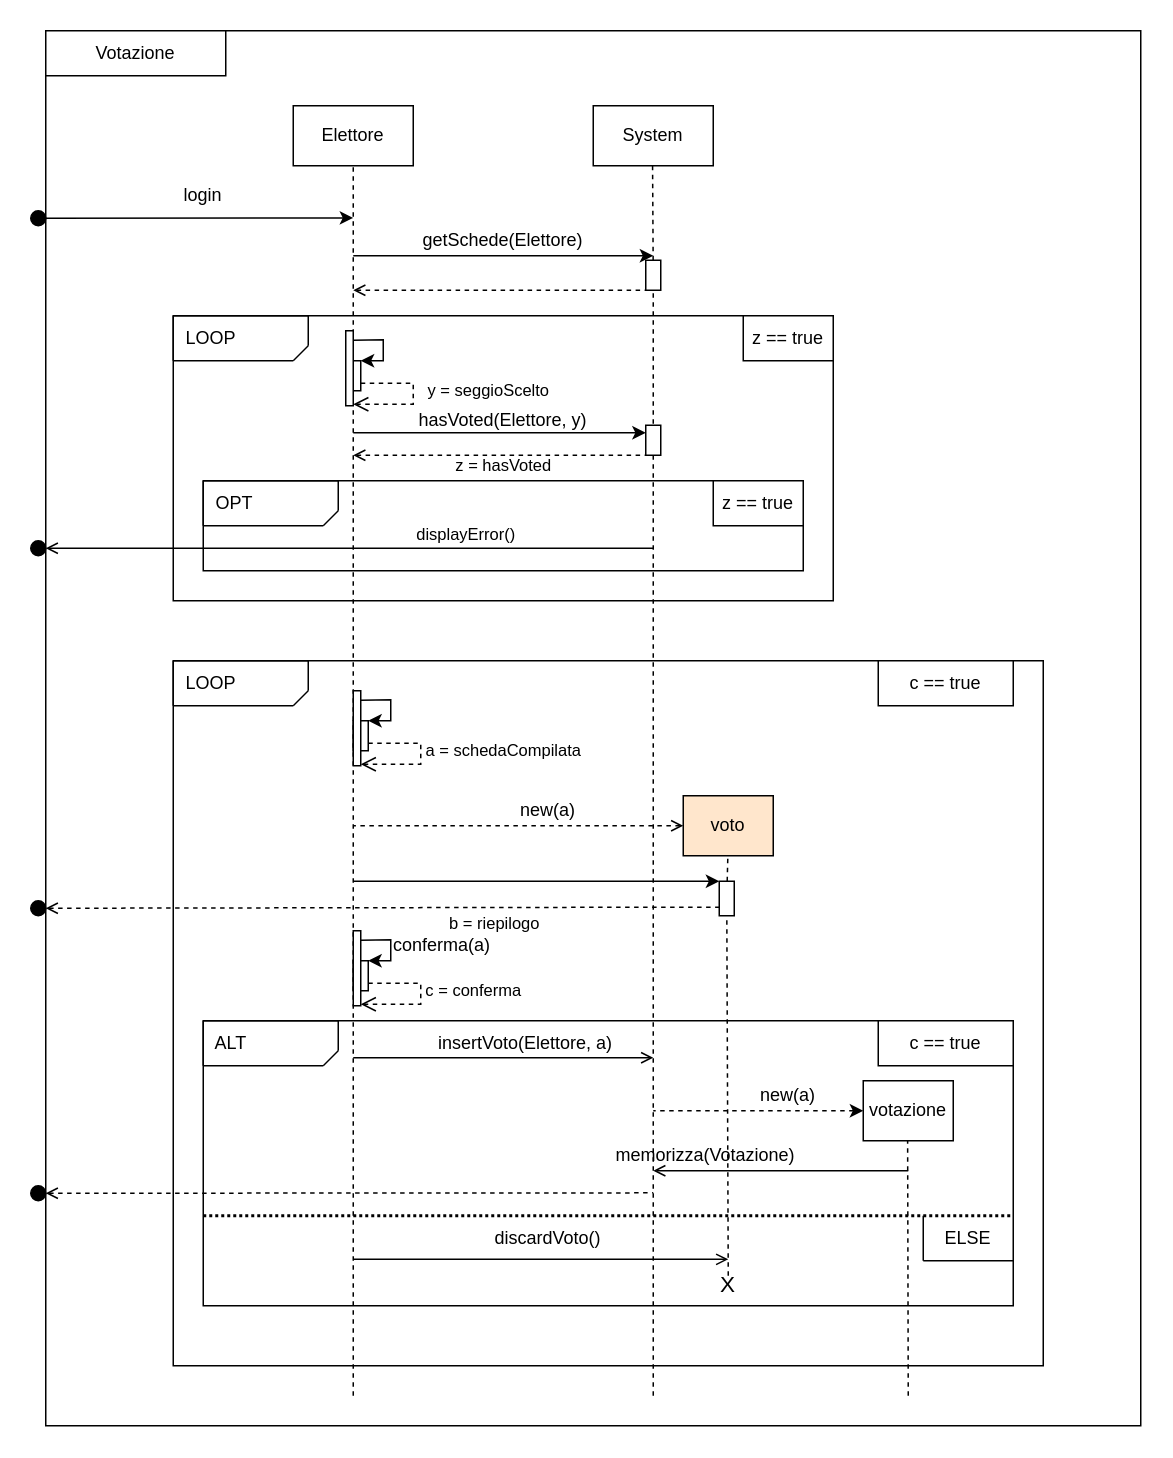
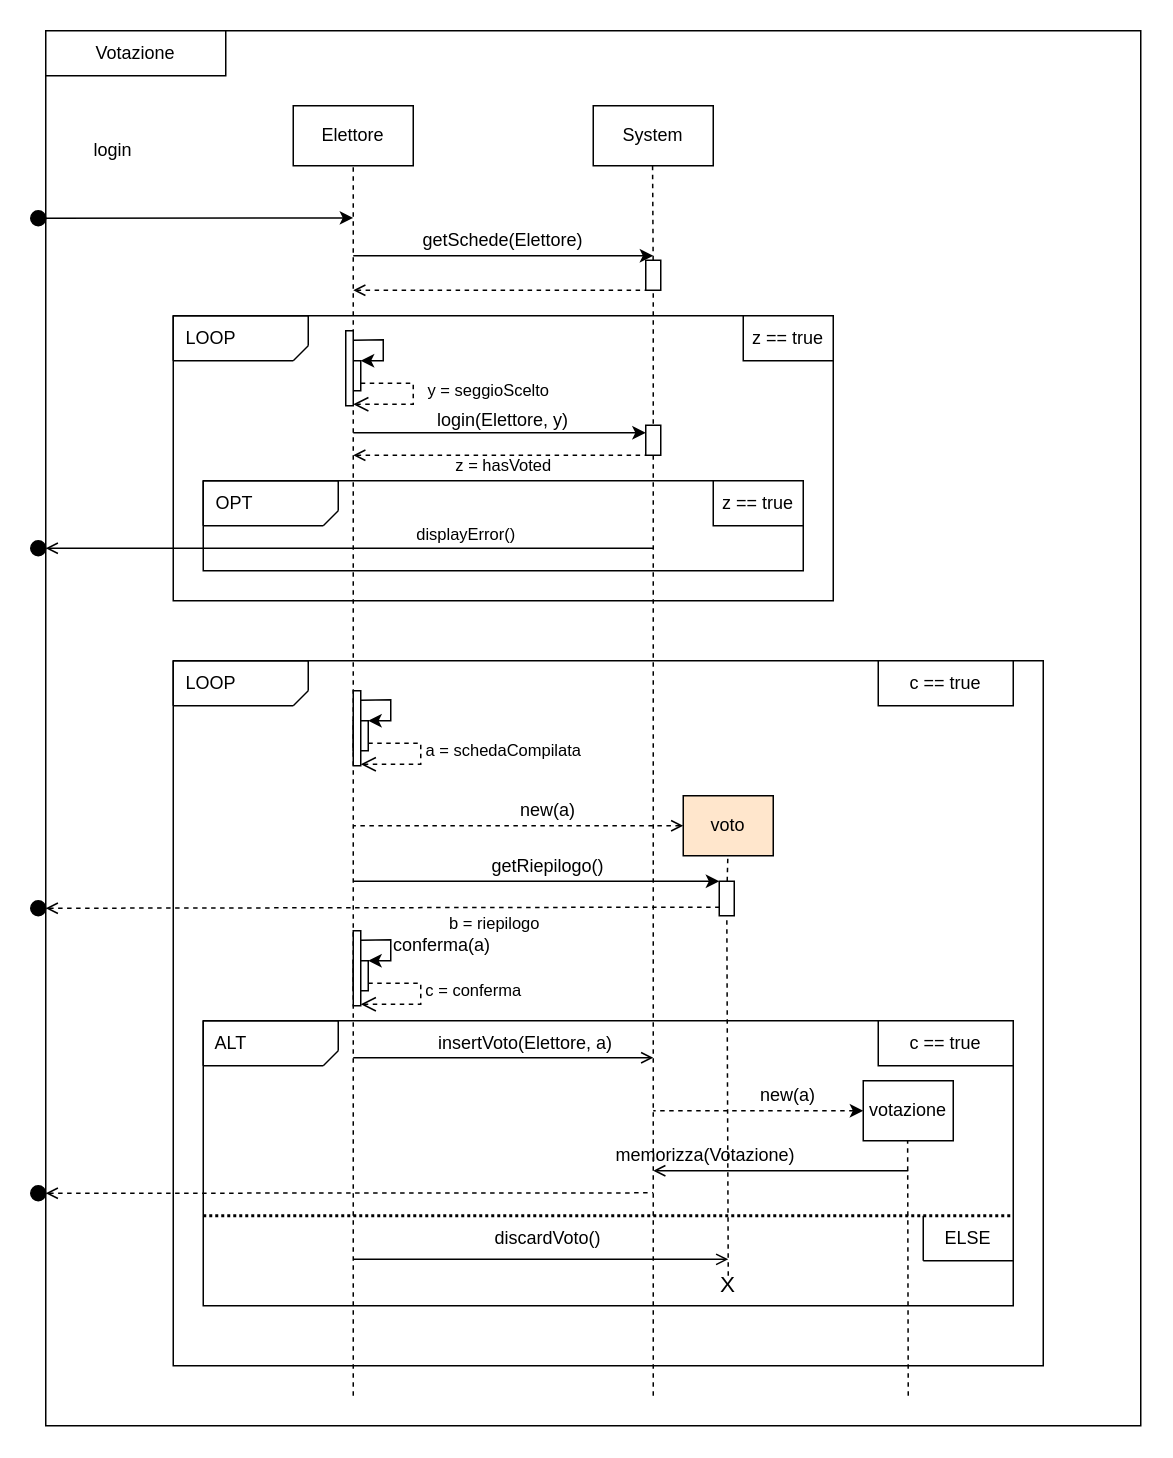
- <mxCell id="13" value="login" style="text;html=1;strokeColor=none;fillColor=none;align=center;verticalAlign=middle;whiteSpace=wrap;rounded=0;" parent="1" vertex="1"><mxGeometry x="105" y="120" width="60" height="20" as="geometry" /></mxCell>
+ <mxCell id="13" value="login" style="text;html=1;strokeColor=none;fillColor=none;align=center;verticalAlign=middle;whiteSpace=wrap;rounded=0;" parent="1" vertex="1"><mxGeometry x="45" y="90" width="60" height="20" as="geometry" /></mxCell>
- <mxCell id="23" value="hasVoted(Elettore, y)" style="text;html=1;strokeColor=none;fillColor=none;align=center;verticalAlign=middle;whiteSpace=wrap;rounded=0;" parent="1" vertex="1"><mxGeometry x="265" y="270" width="140" height="20" as="geometry" /></mxCell>
+ <mxCell id="23" value="login(Elettore, y)" style="text;html=1;strokeColor=none;fillColor=none;align=center;verticalAlign=middle;whiteSpace=wrap;rounded=0;" parent="1" vertex="1"><mxGeometry x="265" y="270" width="140" height="20" as="geometry" /></mxCell>
+ <mxCell id="55" value="getRiepilogo()" style="text;html=1;strokeColor=none;fillColor=none;align=center;verticalAlign=middle;whiteSpace=wrap;rounded=0;" parent="1" vertex="1"><mxGeometry x="325" y="567" width="80" height="20" as="geometry" /></mxCell>
